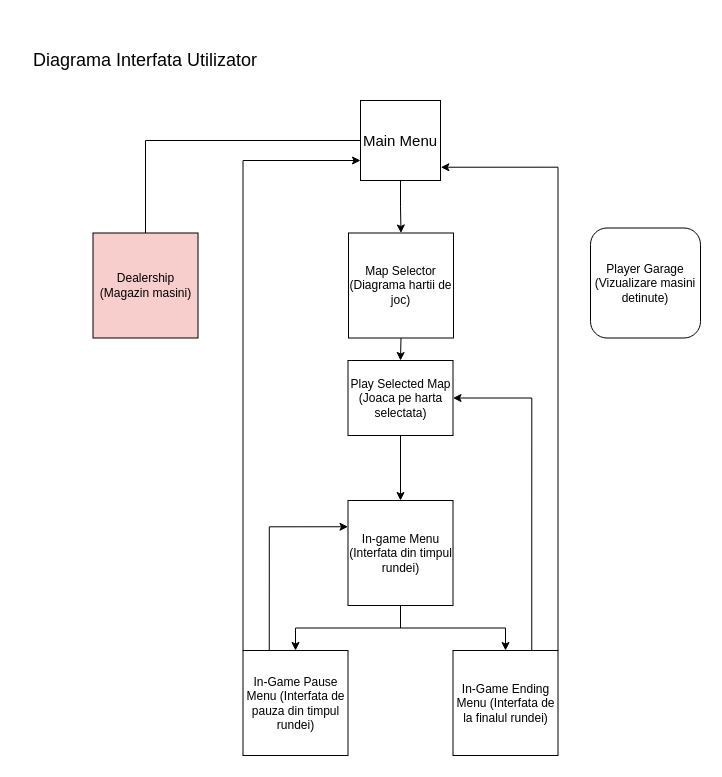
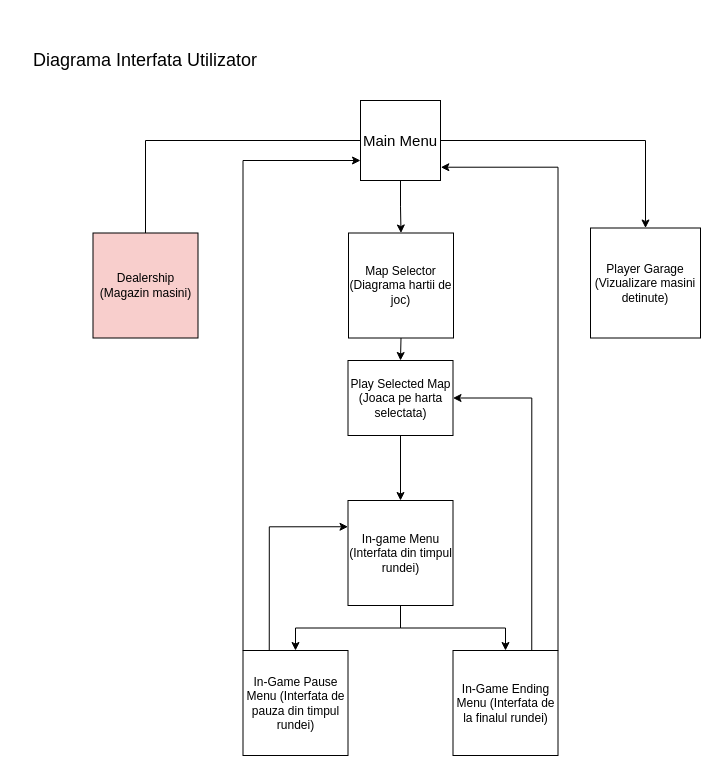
+ <mxCell id="3" style="edgeStyle=orthogonalEdgeStyle;rounded=0;orthogonalLoop=1;jettySize=auto;html=1;entryX=0.5;entryY=0;entryDx=0;entryDy=0;" edge="1" parent="1" source="5" target="9"><mxGeometry relative="1" as="geometry" /></mxCell>
- <mxCell id="9" value="Player Garage&lt;br&gt;(Vizualizare masini detinute)" style="whiteSpace=wrap;html=1;aspect=fixed;rounded=1;" vertex="1" parent="1"><mxGeometry x="590" y="227.5" width="110" height="110" as="geometry" /></mxCell>
+ <mxCell id="9" value="Player Garage&lt;br&gt;(Vizualizare masini detinute)" style="whiteSpace=wrap;html=1;aspect=fixed;" vertex="1" parent="1"><mxGeometry x="590" y="227.5" width="110" height="110" as="geometry" /></mxCell>
